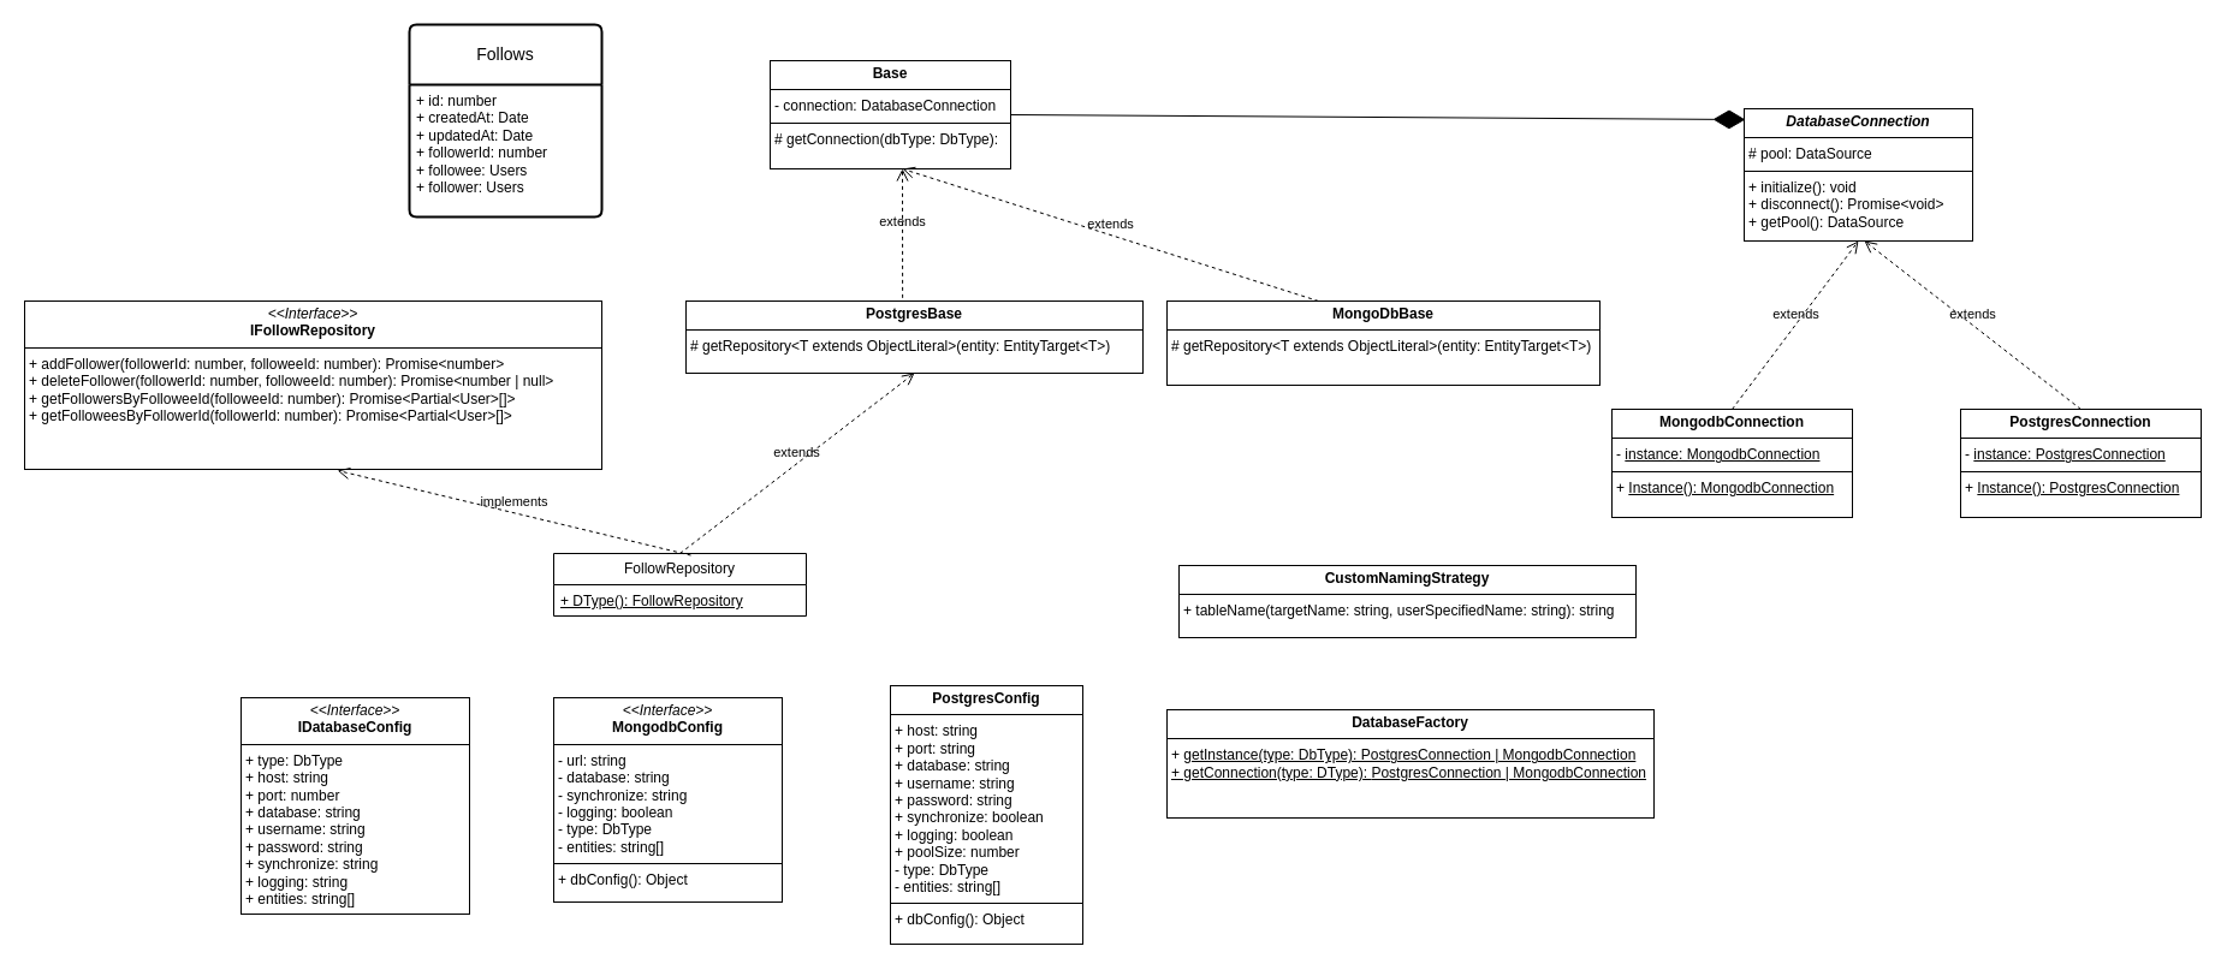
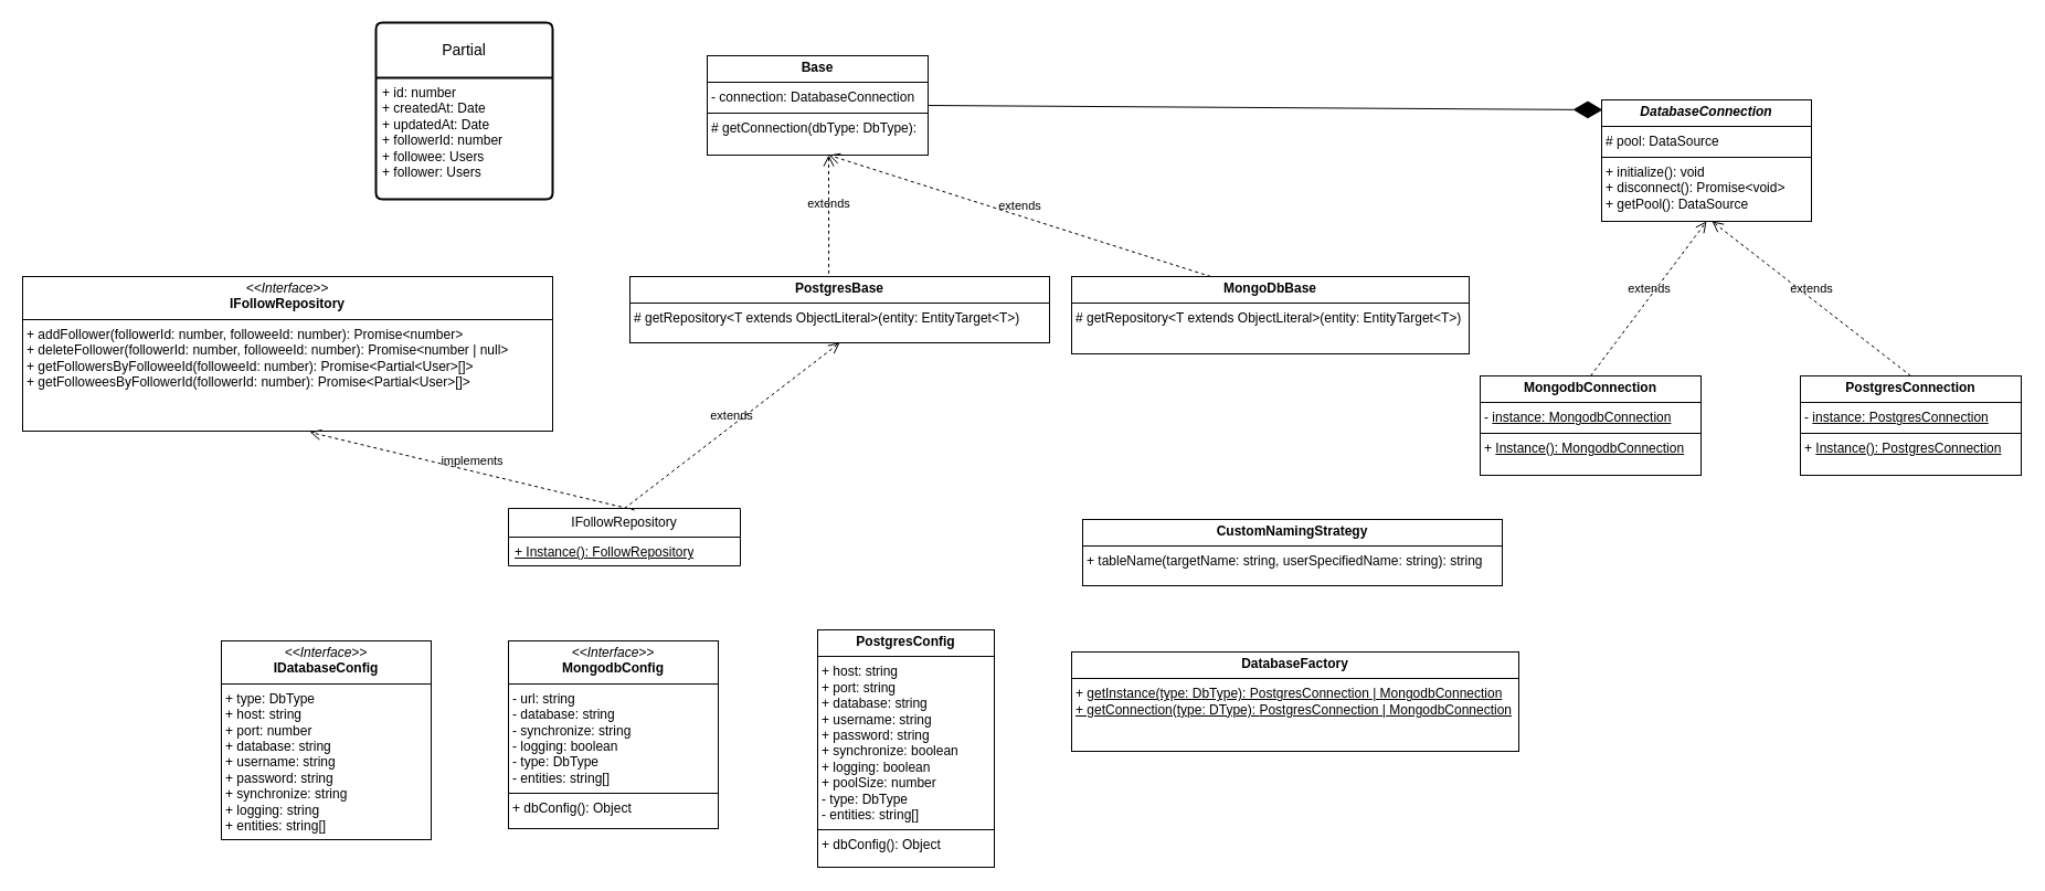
- <mxCell id="2" value="Follows" style="swimlane;childLayout=stackLayout;horizontal=1;startSize=50;horizontalStack=0;rounded=1;fontSize=14;fontStyle=0;strokeWidth=2;resizeParent=0;resizeLast=1;shadow=0;dashed=0;align=center;arcSize=4;whiteSpace=wrap;html=1;" vertex="1" parent="1"><mxGeometry x="340" y="20" width="160" height="160" as="geometry" /></mxCell>
+ <mxCell id="2" value="Partial" style="swimlane;childLayout=stackLayout;horizontal=1;startSize=50;horizontalStack=0;rounded=1;fontSize=14;fontStyle=0;strokeWidth=2;resizeParent=0;resizeLast=1;shadow=0;dashed=0;align=center;arcSize=4;whiteSpace=wrap;html=1;" vertex="1" parent="1"><mxGeometry x="340" y="20" width="160" height="160" as="geometry" /></mxCell>
- <mxCell id="5" value="FollowRepository" style="swimlane;fontStyle=0;childLayout=stackLayout;horizontal=1;startSize=26;fillColor=none;horizontalStack=0;resizeParent=1;resizeParentMax=0;resizeLast=0;collapsible=1;marginBottom=0;whiteSpace=wrap;html=1;" vertex="1" parent="1"><mxGeometry x="460" y="460" width="210" height="52" as="geometry" /></mxCell>
+ <mxCell id="5" value="IFollowRepository" style="swimlane;fontStyle=0;childLayout=stackLayout;horizontal=1;startSize=26;fillColor=none;horizontalStack=0;resizeParent=1;resizeParentMax=0;resizeLast=0;collapsible=1;marginBottom=0;whiteSpace=wrap;html=1;" vertex="1" parent="1"><mxGeometry x="460" y="460" width="210" height="52" as="geometry" /></mxCell>
- <mxCell id="6" value="&lt;u&gt;+ DType(): FollowRepository&lt;/u&gt;" style="text;strokeColor=none;fillColor=none;align=left;verticalAlign=top;spacingLeft=4;spacingRight=4;overflow=hidden;rotatable=0;points=[[0,0.5],[1,0.5]];portConstraint=eastwest;whiteSpace=wrap;html=1;" vertex="1" parent="5"><mxGeometry y="26" width="210" height="26" as="geometry" /></mxCell>
+ <mxCell id="6" value="&lt;u&gt;+ Instance(): FollowRepository&lt;/u&gt;" style="text;strokeColor=none;fillColor=none;align=left;verticalAlign=top;spacingLeft=4;spacingRight=4;overflow=hidden;rotatable=0;points=[[0,0.5],[1,0.5]];portConstraint=eastwest;whiteSpace=wrap;html=1;" vertex="1" parent="5"><mxGeometry y="26" width="210" height="26" as="geometry" /></mxCell>
